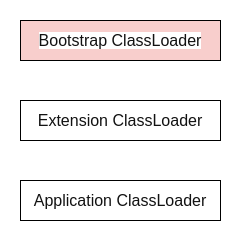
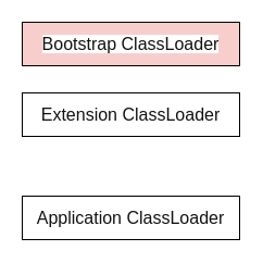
- <mxCell id="2" value="&lt;span style=&quot;color: rgb(18 , 18 , 18) ; font-family: , &amp;#34;blinkmacsystemfont&amp;#34; , &amp;#34;helvetica neue&amp;#34; , &amp;#34;pingfang sc&amp;#34; , &amp;#34;microsoft yahei&amp;#34; , &amp;#34;source han sans sc&amp;#34; , &amp;#34;noto sans cjk sc&amp;#34; , &amp;#34;wenquanyi micro hei&amp;#34; , sans-serif ; font-size: medium ; background-color: rgb(255 , 255 , 255)&quot;&gt;Extension ClassLoader&lt;/span&gt;" style="rounded=0;whiteSpace=wrap;html=1;" vertex="1" parent="1"><mxGeometry x="20" y="100" width="200" height="40" as="geometry" /></mxCell>
+ <mxCell id="2" value="&lt;span style=&quot;color: rgb(18 , 18 , 18) ; font-family: , &amp;#34;blinkmacsystemfont&amp;#34; , &amp;#34;helvetica neue&amp;#34; , &amp;#34;pingfang sc&amp;#34; , &amp;#34;microsoft yahei&amp;#34; , &amp;#34;source han sans sc&amp;#34; , &amp;#34;noto sans cjk sc&amp;#34; , &amp;#34;wenquanyi micro hei&amp;#34; , sans-serif ; font-size: medium ; background-color: rgb(255 , 255 , 255)&quot;&gt;Extension ClassLoader&lt;/span&gt;" style="rounded=0;whiteSpace=wrap;html=1;" vertex="1" parent="1"><mxGeometry x="20" y="85" width="200" height="40" as="geometry" /></mxCell>
